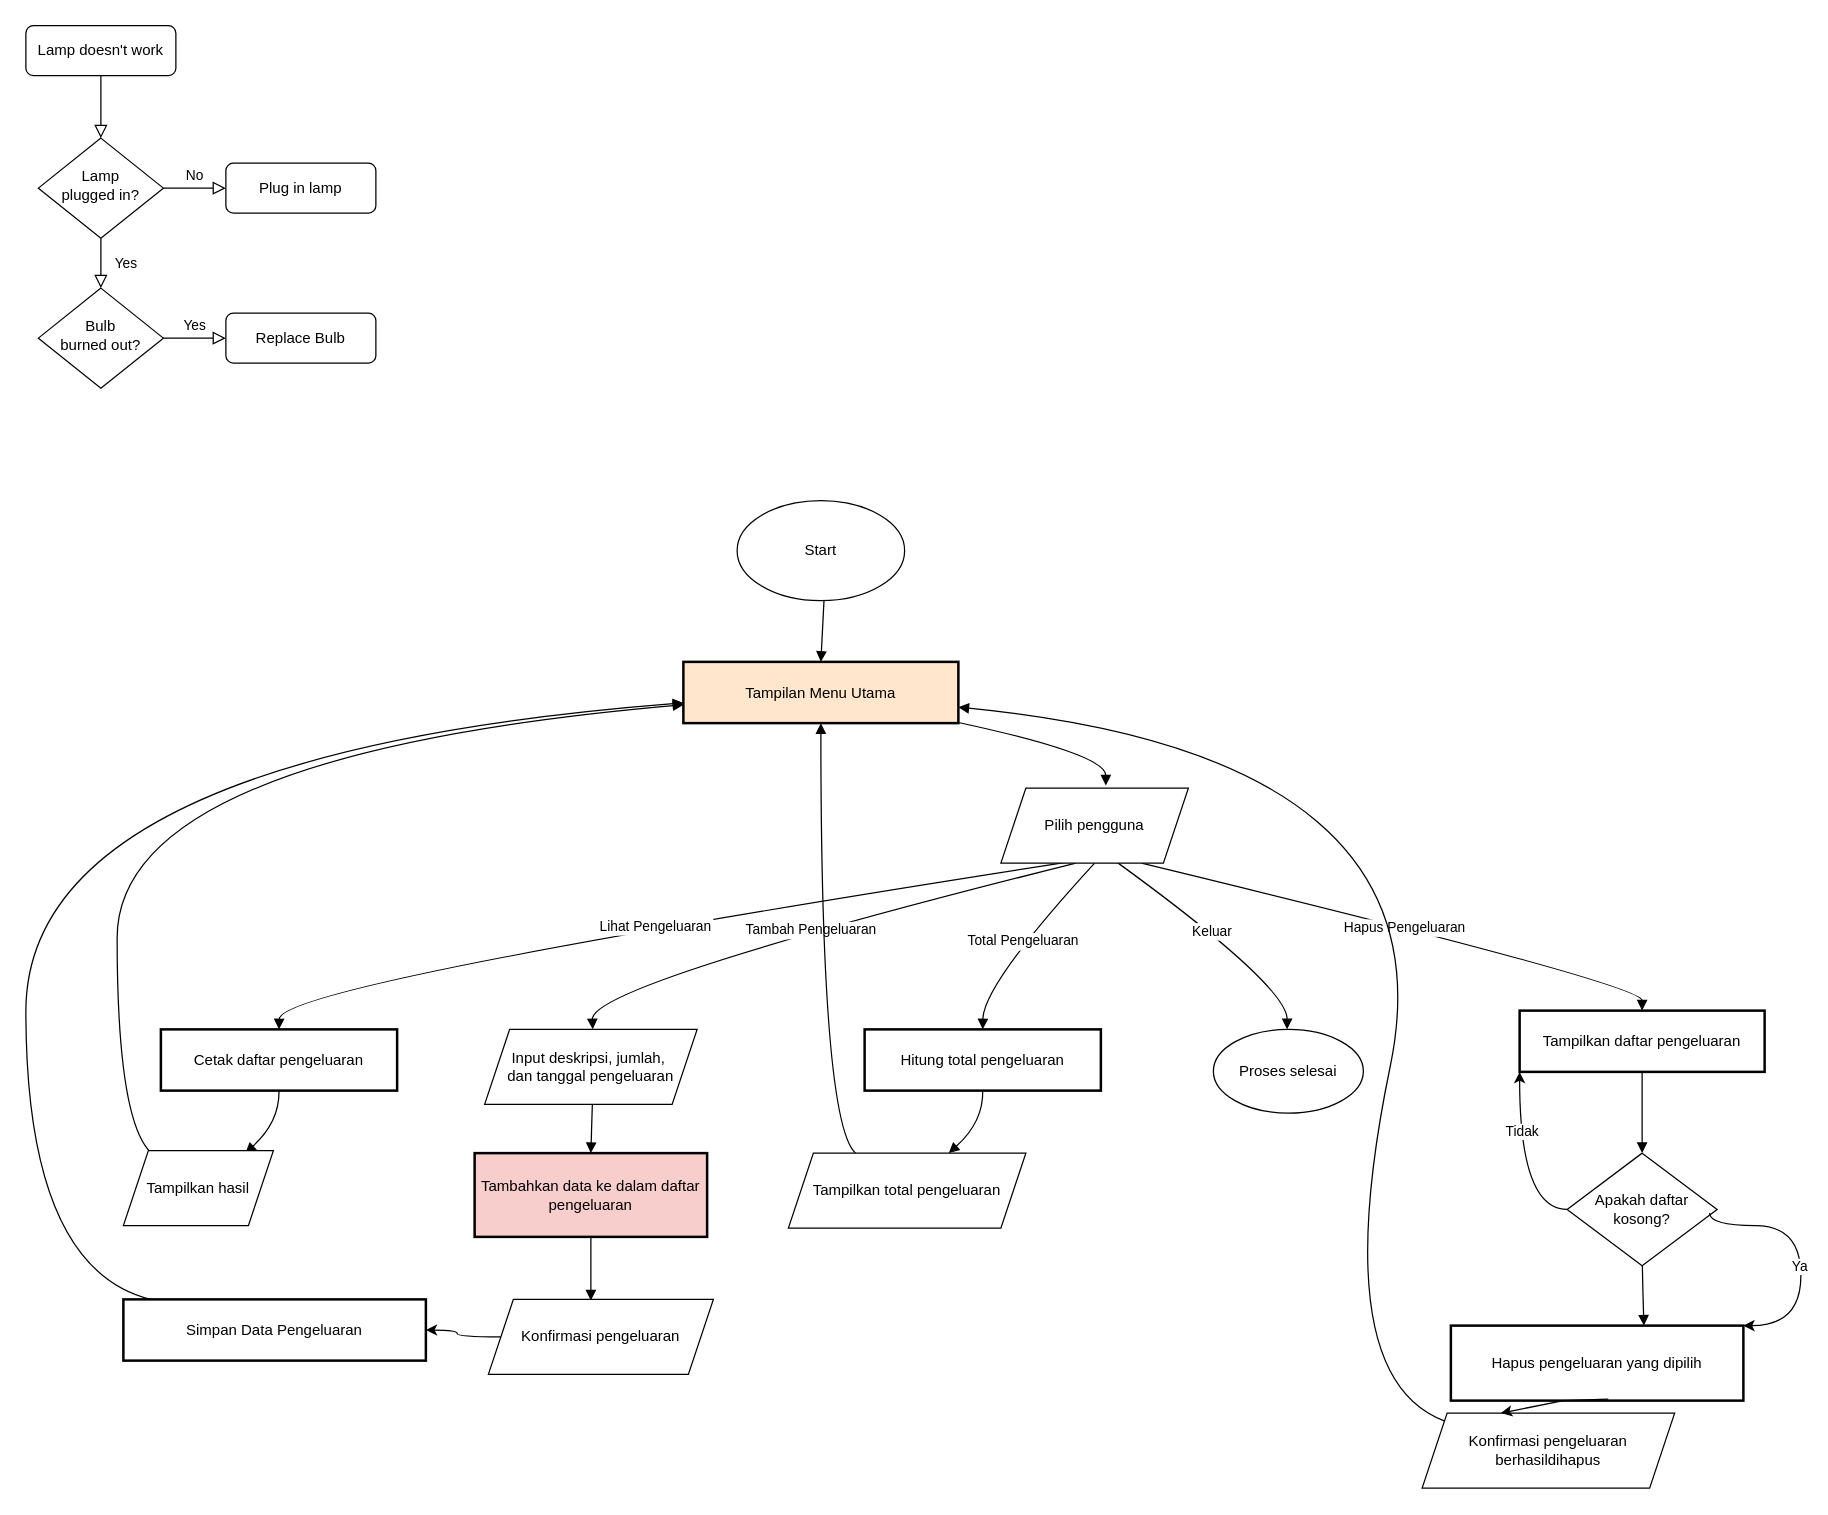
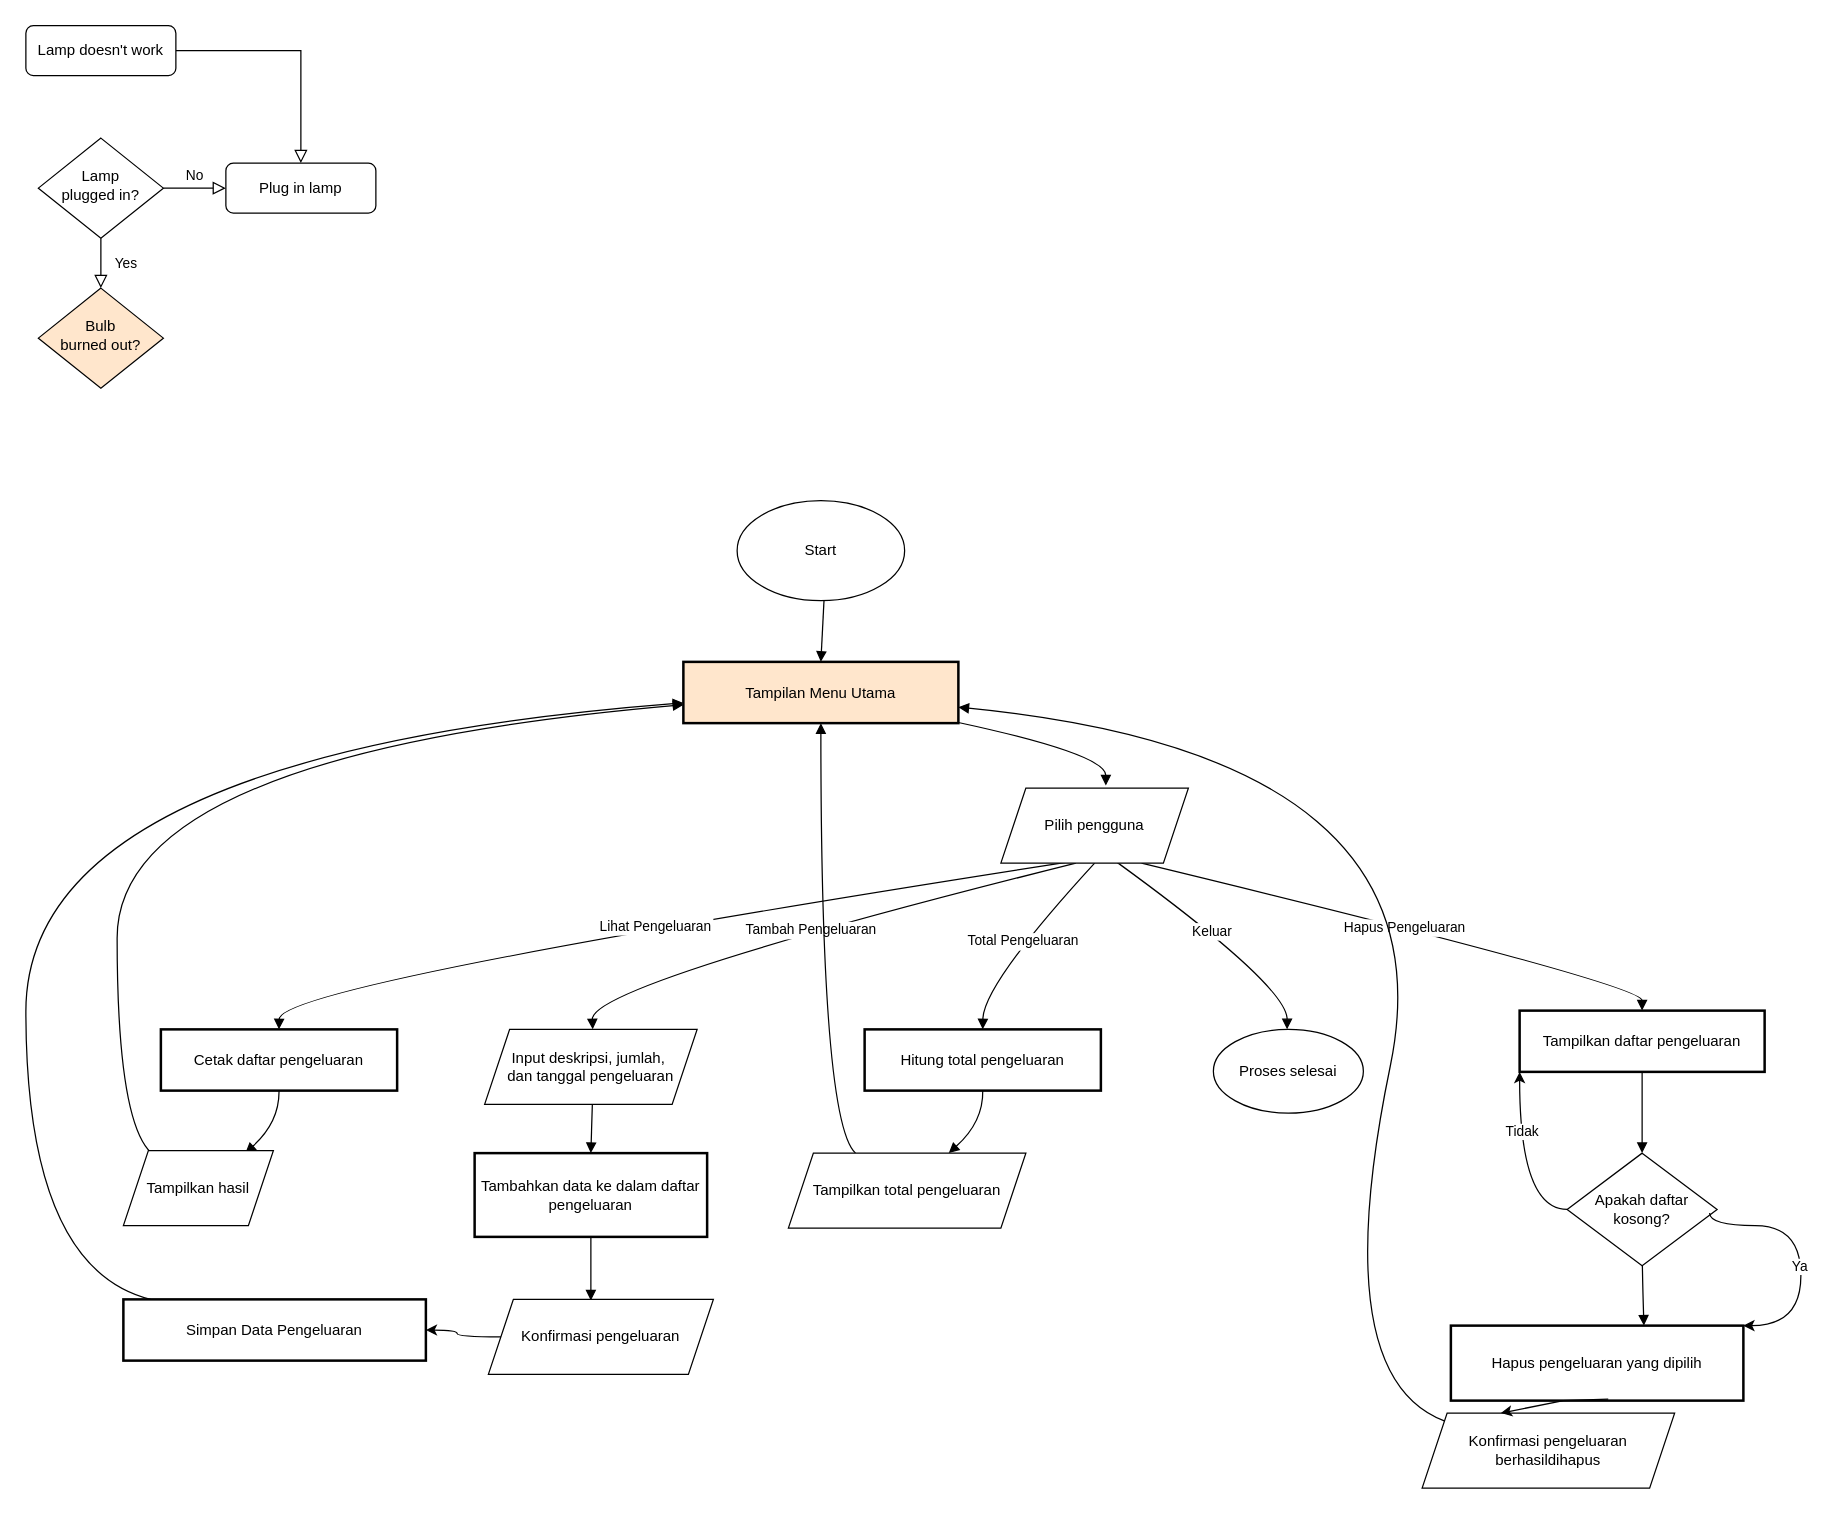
- <mxCell id="2" value="" style="rounded=0;html=1;jettySize=auto;orthogonalLoop=1;fontSize=11;endArrow=block;endFill=0;endSize=8;strokeWidth=1;shadow=0;labelBackgroundColor=none;edgeStyle=orthogonalEdgeStyle;" parent="1" source="3" target="6" edge="1"><mxGeometry relative="1" as="geometry" /></mxCell>
+ <mxCell id="2" value="" style="rounded=0;html=1;jettySize=auto;orthogonalLoop=1;fontSize=11;endArrow=block;endFill=0;endSize=8;strokeWidth=1;shadow=0;labelBackgroundColor=none;edgeStyle=orthogonalEdgeStyle;" parent="1" source="3" target="7" edge="1"><mxGeometry relative="1" as="geometry" /></mxCell>
- <mxCell id="9" value="Bulb&lt;br&gt;burned out?" style="rhombus;whiteSpace=wrap;html=1;shadow=0;fontFamily=Helvetica;fontSize=12;align=center;strokeWidth=1;spacing=6;spacingTop=-4;" parent="1" vertex="1"><mxGeometry x="30" y="230" width="100" height="80" as="geometry" /></mxCell>
+ <mxCell id="9" value="Bulb&lt;br&gt;burned out?" style="rhombus;whiteSpace=wrap;html=1;shadow=0;fontFamily=Helvetica;fontSize=12;align=center;strokeWidth=1;spacing=6;spacingTop=-4;fillColor=#ffe6cc;" parent="1" vertex="1"><mxGeometry x="30" y="230" width="100" height="80" as="geometry" /></mxCell>
- <mxCell id="8" value="Yes" style="edgeStyle=orthogonalEdgeStyle;rounded=0;html=1;jettySize=auto;orthogonalLoop=1;fontSize=11;endArrow=block;endFill=0;endSize=8;strokeWidth=1;shadow=0;labelBackgroundColor=none;" parent="1" source="9" target="10" edge="1"><mxGeometry y="10" relative="1" as="geometry"><mxPoint as="offset" /></mxGeometry></mxCell>
- <mxCell id="10" value="Replace Bulb" style="rounded=1;whiteSpace=wrap;html=1;fontSize=12;glass=0;strokeWidth=1;shadow=0;" parent="1" vertex="1"><mxGeometry x="180" y="250" width="120" height="40" as="geometry" /></mxCell>
- <mxCell id="15" value="Tambahkan data ke dalam daftar&#10;pengeluaran" style="whiteSpace=wrap;strokeWidth=2;fillColor=#f8cecc;" vertex="1" parent="1"><mxGeometry x="379" y="922" width="186" height="67" as="geometry" /></mxCell>
+ <mxCell id="15" value="Tambahkan data ke dalam daftar&#10;pengeluaran" style="whiteSpace=wrap;strokeWidth=2;" vertex="1" parent="1"><mxGeometry x="379" y="922" width="186" height="67" as="geometry" /></mxCell>
